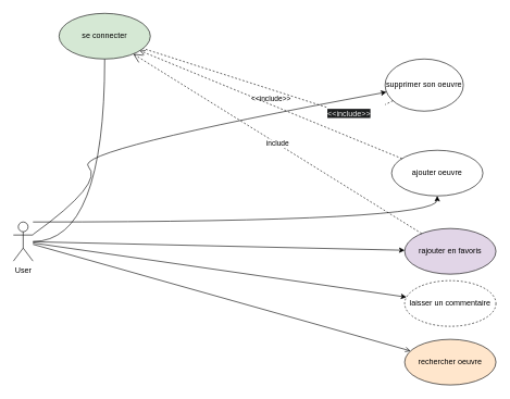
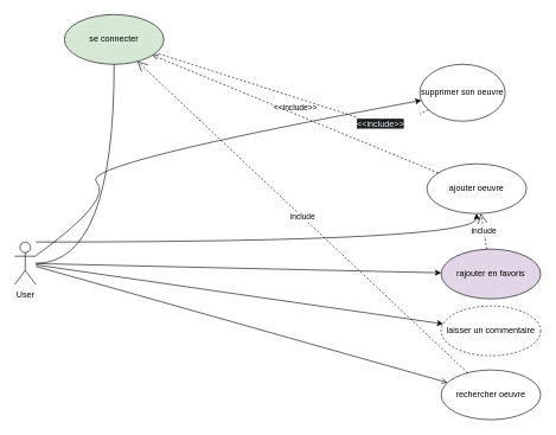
- <mxCell id="18" value="include" style="endArrow=open;endSize=12;dashed=1;html=1;rounded=0;" edge="1" parent="1" source="9" target="4"><mxGeometry width="160" relative="1" as="geometry"><mxPoint x="646" y="373" as="sourcePoint" /><mxPoint x="464" y="297" as="targetPoint" /></mxGeometry></mxCell>
+ <mxCell id="18" value="include" style="endArrow=open;endSize=12;dashed=1;html=1;rounded=0;" edge="1" parent="1" source="9" target="5"><mxGeometry width="160" relative="1" as="geometry"><mxPoint x="646" y="373" as="sourcePoint" /><mxPoint x="464" y="297" as="targetPoint" /></mxGeometry></mxCell>
+ <mxCell id="19" value="include" style="endArrow=open;endSize=12;dashed=1;html=1;rounded=0;" edge="1" parent="1" source="7" target="4"><mxGeometry width="160" relative="1" as="geometry"><mxPoint x="620" y="457" as="sourcePoint" /><mxPoint x="412" y="313" as="targetPoint" /></mxGeometry></mxCell>
- <mxCell id="7" value="rechercher oeuvre" style="ellipse;whiteSpace=wrap;html=1;fillColor=#ffe6cc;" vertex="1" parent="1"><mxGeometry x="620" y="520" width="140" height="70" as="geometry" /></mxCell>
+ <mxCell id="7" value="rechercher oeuvre" style="ellipse;whiteSpace=wrap;html=1;" vertex="1" parent="1"><mxGeometry x="620" y="520" width="140" height="70" as="geometry" /></mxCell>
